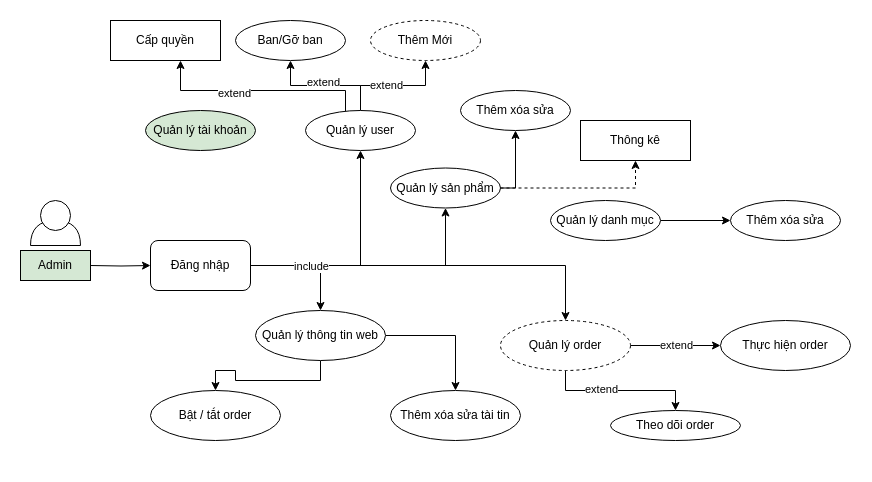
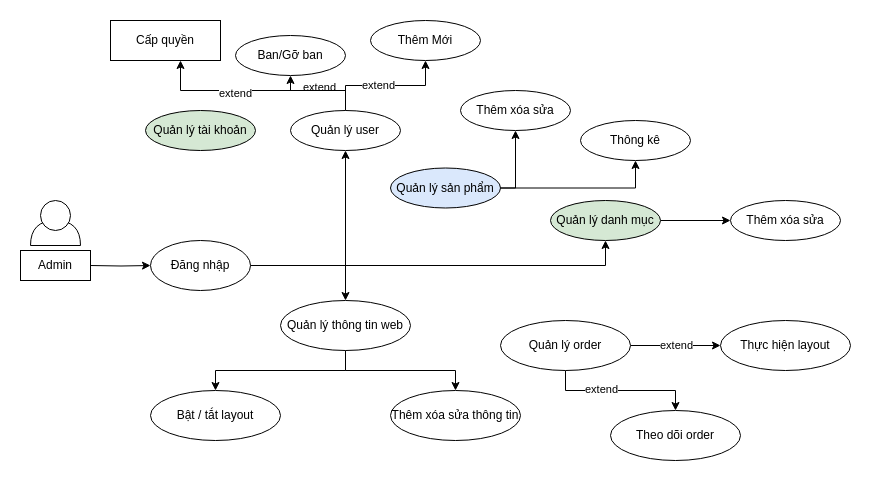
- <mxCell id="20" value="Ban/Gỡ ban" style="ellipse;whiteSpace=wrap;html=1;" parent="1" vertex="1"><mxGeometry x="235" y="20" width="110" height="40" as="geometry" /></mxCell>
+ <mxCell id="20" value="Ban/Gỡ ban" style="ellipse;whiteSpace=wrap;html=1;" parent="1" vertex="1"><mxGeometry x="235" y="35" width="110" height="40" as="geometry" /></mxCell>
- <mxCell id="21" value="Thêm Mới" style="ellipse;whiteSpace=wrap;html=1;dashed=1;" parent="1" vertex="1"><mxGeometry x="370" y="20" width="110" height="40" as="geometry" /></mxCell>
+ <mxCell id="21" value="Thêm Mới" style="ellipse;whiteSpace=wrap;html=1;" parent="1" vertex="1"><mxGeometry x="370" y="20" width="110" height="40" as="geometry" /></mxCell>
- <mxCell id="19" value="Quản lý user" style="ellipse;whiteSpace=wrap;html=1;" parent="1" vertex="1"><mxGeometry x="305" y="110" width="110" height="40" as="geometry" /></mxCell>
+ <mxCell id="19" value="Quản lý user" style="ellipse;whiteSpace=wrap;html=1;" parent="1" vertex="1"><mxGeometry x="290" y="110" width="110" height="40" as="geometry" /></mxCell>
- <mxCell id="27" value="Thông kê" style="whiteSpace=wrap;html=1;rounded=0;" parent="1" vertex="1"><mxGeometry x="580" y="120" width="110" height="40" as="geometry" /></mxCell>
+ <mxCell id="27" value="Thông kê" style="ellipse;whiteSpace=wrap;html=1;" parent="1" vertex="1"><mxGeometry x="580" y="120" width="110" height="40" as="geometry" /></mxCell>
- <mxCell id="25" value="Quản lý sản phẩm" style="ellipse;whiteSpace=wrap;html=1;" parent="1" vertex="1"><mxGeometry x="390" y="167.5" width="110" height="40" as="geometry" /></mxCell>
+ <mxCell id="25" value="Quản lý sản phẩm" style="ellipse;whiteSpace=wrap;html=1;fillColor=#dae8fc;" parent="1" vertex="1"><mxGeometry x="390" y="167.5" width="110" height="40" as="geometry" /></mxCell>
- <mxCell id="24" style="edgeStyle=orthogonalEdgeStyle;rounded=0;orthogonalLoop=1;jettySize=auto;html=1;dashed=1;" parent="1" source="25" target="27" edge="1"><mxGeometry relative="1" as="geometry" /></mxCell>
+ <mxCell id="24" style="edgeStyle=orthogonalEdgeStyle;rounded=0;orthogonalLoop=1;jettySize=auto;html=1;" parent="1" source="25" target="27" edge="1"><mxGeometry relative="1" as="geometry" /></mxCell>
- <mxCell id="29" value="Quản lý danh mục" style="ellipse;whiteSpace=wrap;html=1;" parent="1" vertex="1"><mxGeometry x="550" y="200" width="110" height="40" as="geometry" /></mxCell>
+ <mxCell id="29" value="Quản lý danh mục" style="ellipse;whiteSpace=wrap;html=1;fillColor=#d5e8d4;" parent="1" vertex="1"><mxGeometry x="550" y="200" width="110" height="40" as="geometry" /></mxCell>
- <mxCell id="7" style="edgeStyle=orthogonalEdgeStyle;rounded=0;orthogonalLoop=1;jettySize=auto;html=1;" parent="1" source="11" target="25" edge="1"><mxGeometry relative="1" as="geometry" /></mxCell>
+ <mxCell id="7" style="edgeStyle=orthogonalEdgeStyle;rounded=0;orthogonalLoop=1;jettySize=auto;html=1;entryX=0.5;entryY=1;entryDx=0;entryDy=0;" parent="1" source="11" target="29" edge="1"><mxGeometry relative="1" as="geometry" /></mxCell>
- <mxCell id="4" value="Admin" style="rounded=0;whiteSpace=wrap;html=1;fillColor=#d5e8d4;" parent="1" vertex="1"><mxGeometry x="20" y="250" width="70" height="30" as="geometry" /></mxCell>
+ <mxCell id="4" value="Admin" style="rounded=0;whiteSpace=wrap;html=1;" parent="1" vertex="1"><mxGeometry x="20" y="250" width="70" height="30" as="geometry" /></mxCell>
- <mxCell id="11" value="Đăng nhập" style="whiteSpace=wrap;html=1;rounded=1;" parent="1" vertex="1"><mxGeometry x="150" y="240" width="100" height="50" as="geometry" /></mxCell>
+ <mxCell id="11" value="Đăng nhập" style="ellipse;whiteSpace=wrap;html=1;" parent="1" vertex="1"><mxGeometry x="150" y="240" width="100" height="50" as="geometry" /></mxCell>
- <mxCell id="9" style="edgeStyle=orthogonalEdgeStyle;rounded=0;orthogonalLoop=1;jettySize=auto;html=1;" parent="1" source="11" target="40" edge="1"><mxGeometry relative="1" as="geometry" /></mxCell>
- <mxCell id="10" value="include" style="edgeLabel;html=1;align=center;verticalAlign=middle;resizable=0;points=[];" parent="9" vertex="1" connectable="0"><mxGeometry x="-0.877" y="2" relative="1" as="geometry"><mxPoint x="37" y="2" as="offset" /></mxGeometry></mxCell>
- <mxCell id="33" value="Quản lý thông tin web" style="ellipse;whiteSpace=wrap;html=1;" parent="1" vertex="1"><mxGeometry x="255" y="310" width="130" height="50" as="geometry" /></mxCell>
+ <mxCell id="33" value="Quản lý thông tin web" style="ellipse;whiteSpace=wrap;html=1;" parent="1" vertex="1"><mxGeometry x="280" y="300" width="130" height="50" as="geometry" /></mxCell>
- <mxCell id="40" value="Quản lý order" style="ellipse;whiteSpace=wrap;html=1;dashed=1;" parent="1" vertex="1"><mxGeometry x="500" y="320" width="130" height="50" as="geometry" /></mxCell>
+ <mxCell id="40" value="Quản lý order" style="ellipse;whiteSpace=wrap;html=1;" parent="1" vertex="1"><mxGeometry x="500" y="320" width="130" height="50" as="geometry" /></mxCell>
- <mxCell id="41" value="Thực hiện order" style="ellipse;whiteSpace=wrap;html=1;" parent="1" vertex="1"><mxGeometry x="720" y="320" width="130" height="50" as="geometry" /></mxCell>
+ <mxCell id="41" value="Thực hiện layout" style="ellipse;whiteSpace=wrap;html=1;" parent="1" vertex="1"><mxGeometry x="720" y="320" width="130" height="50" as="geometry" /></mxCell>
- <mxCell id="34" value="Bật / tắt order" style="ellipse;whiteSpace=wrap;html=1;" parent="1" vertex="1"><mxGeometry x="150" y="390" width="130" height="50" as="geometry" /></mxCell>
+ <mxCell id="34" value="Bật / tắt layout" style="ellipse;whiteSpace=wrap;html=1;" parent="1" vertex="1"><mxGeometry x="150" y="390" width="130" height="50" as="geometry" /></mxCell>
- <mxCell id="35" value="Thêm xóa sửa tài tin" style="ellipse;whiteSpace=wrap;html=1;" parent="1" vertex="1"><mxGeometry x="390" y="390" width="130" height="50" as="geometry" /></mxCell>
+ <mxCell id="35" value="Thêm xóa sửa thông tin" style="ellipse;whiteSpace=wrap;html=1;" parent="1" vertex="1"><mxGeometry x="390" y="390" width="130" height="50" as="geometry" /></mxCell>
- <mxCell id="42" value="Theo dõi order" style="ellipse;whiteSpace=wrap;html=1;" parent="1" vertex="1"><mxGeometry x="610" y="410" width="130" height="30" as="geometry" /></mxCell>
+ <mxCell id="42" value="Theo dõi order" style="ellipse;whiteSpace=wrap;html=1;" parent="1" vertex="1"><mxGeometry x="610" y="410" width="130" height="50" as="geometry" /></mxCell>
